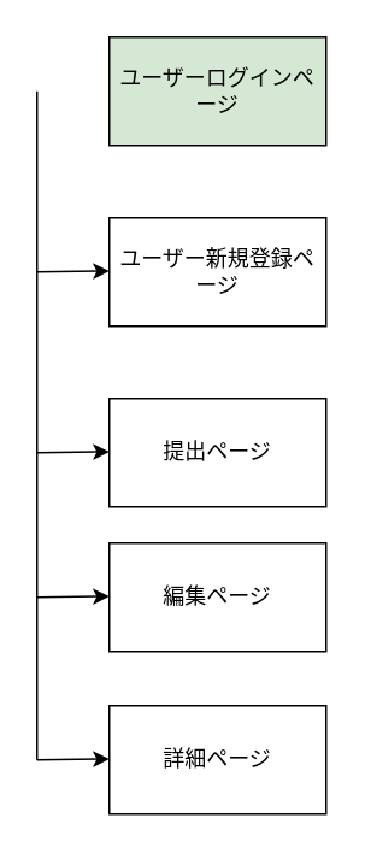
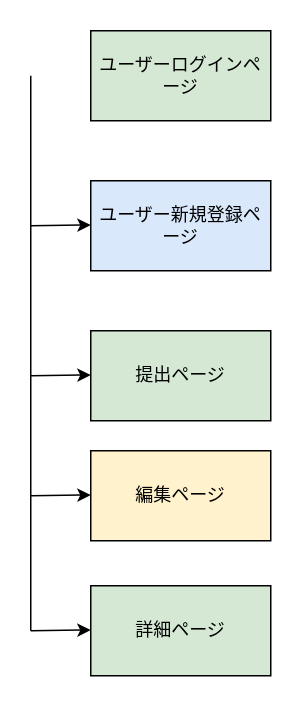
- <mxCell id="3" value="ユーザー新規登録ページ" style="whiteSpace=wrap;html=1;" vertex="1" parent="1"><mxGeometry x="60" y="120" width="120" height="60" as="geometry" /></mxCell>
+ <mxCell id="3" value="ユーザー新規登録ページ" style="whiteSpace=wrap;html=1;fillColor=#dae8fc;" vertex="1" parent="1"><mxGeometry x="60" y="120" width="120" height="60" as="geometry" /></mxCell>
- <mxCell id="4" value="提出ページ&lt;br&gt;" style="whiteSpace=wrap;html=1;" vertex="1" parent="1"><mxGeometry x="60" y="220" width="120" height="60" as="geometry" /></mxCell>
+ <mxCell id="4" value="提出ページ&lt;br&gt;" style="whiteSpace=wrap;html=1;fillColor=#d5e8d4;" vertex="1" parent="1"><mxGeometry x="60" y="220" width="120" height="60" as="geometry" /></mxCell>
- <mxCell id="5" value="編集ページ&lt;br&gt;" style="whiteSpace=wrap;html=1;" vertex="1" parent="1"><mxGeometry x="60" y="300" width="120" height="60" as="geometry" /></mxCell>
+ <mxCell id="5" value="編集ページ&lt;br&gt;" style="whiteSpace=wrap;html=1;fillColor=#fff2cc;" vertex="1" parent="1"><mxGeometry x="60" y="300" width="120" height="60" as="geometry" /></mxCell>
- <mxCell id="6" value="詳細ページ" style="whiteSpace=wrap;html=1;" vertex="1" parent="1"><mxGeometry x="60" y="390" width="120" height="60" as="geometry" /></mxCell>
+ <mxCell id="6" value="詳細ページ" style="whiteSpace=wrap;html=1;fillColor=#d5e8d4;" vertex="1" parent="1"><mxGeometry x="60" y="390" width="120" height="60" as="geometry" /></mxCell>
